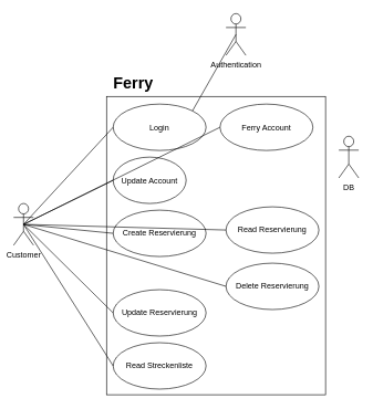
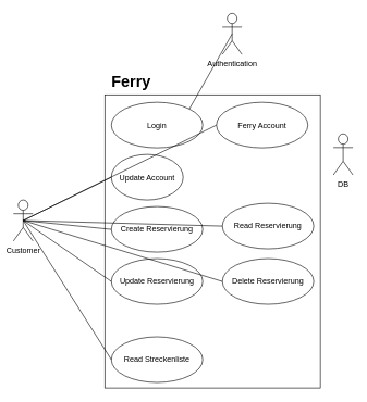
- <mxCell id="16" value="" style="endArrow=none;html=1;rounded=0;exitX=0.5;exitY=0.5;exitDx=0;exitDy=0;exitPerimeter=0;entryX=0;entryY=0.5;entryDx=0;entryDy=0;" edge="1" parent="1" source="12" target="3"><mxGeometry width="50" height="50" relative="1" as="geometry"><mxPoint x="10" y="281.5" as="sourcePoint" /><mxPoint x="60" y="231.5" as="targetPoint" /></mxGeometry></mxCell>
- <mxCell id="6" value="Update Reservierung" style="ellipse;whiteSpace=wrap;html=1;" vertex="1" parent="1"><mxGeometry x="170" y="436.5" width="140" height="70" as="geometry" /></mxCell>
+ <mxCell id="6" value="Update Reservierung" style="ellipse;whiteSpace=wrap;html=1;" vertex="1" parent="1"><mxGeometry x="170" y="396.5" width="140" height="70" as="geometry" /></mxCell>
